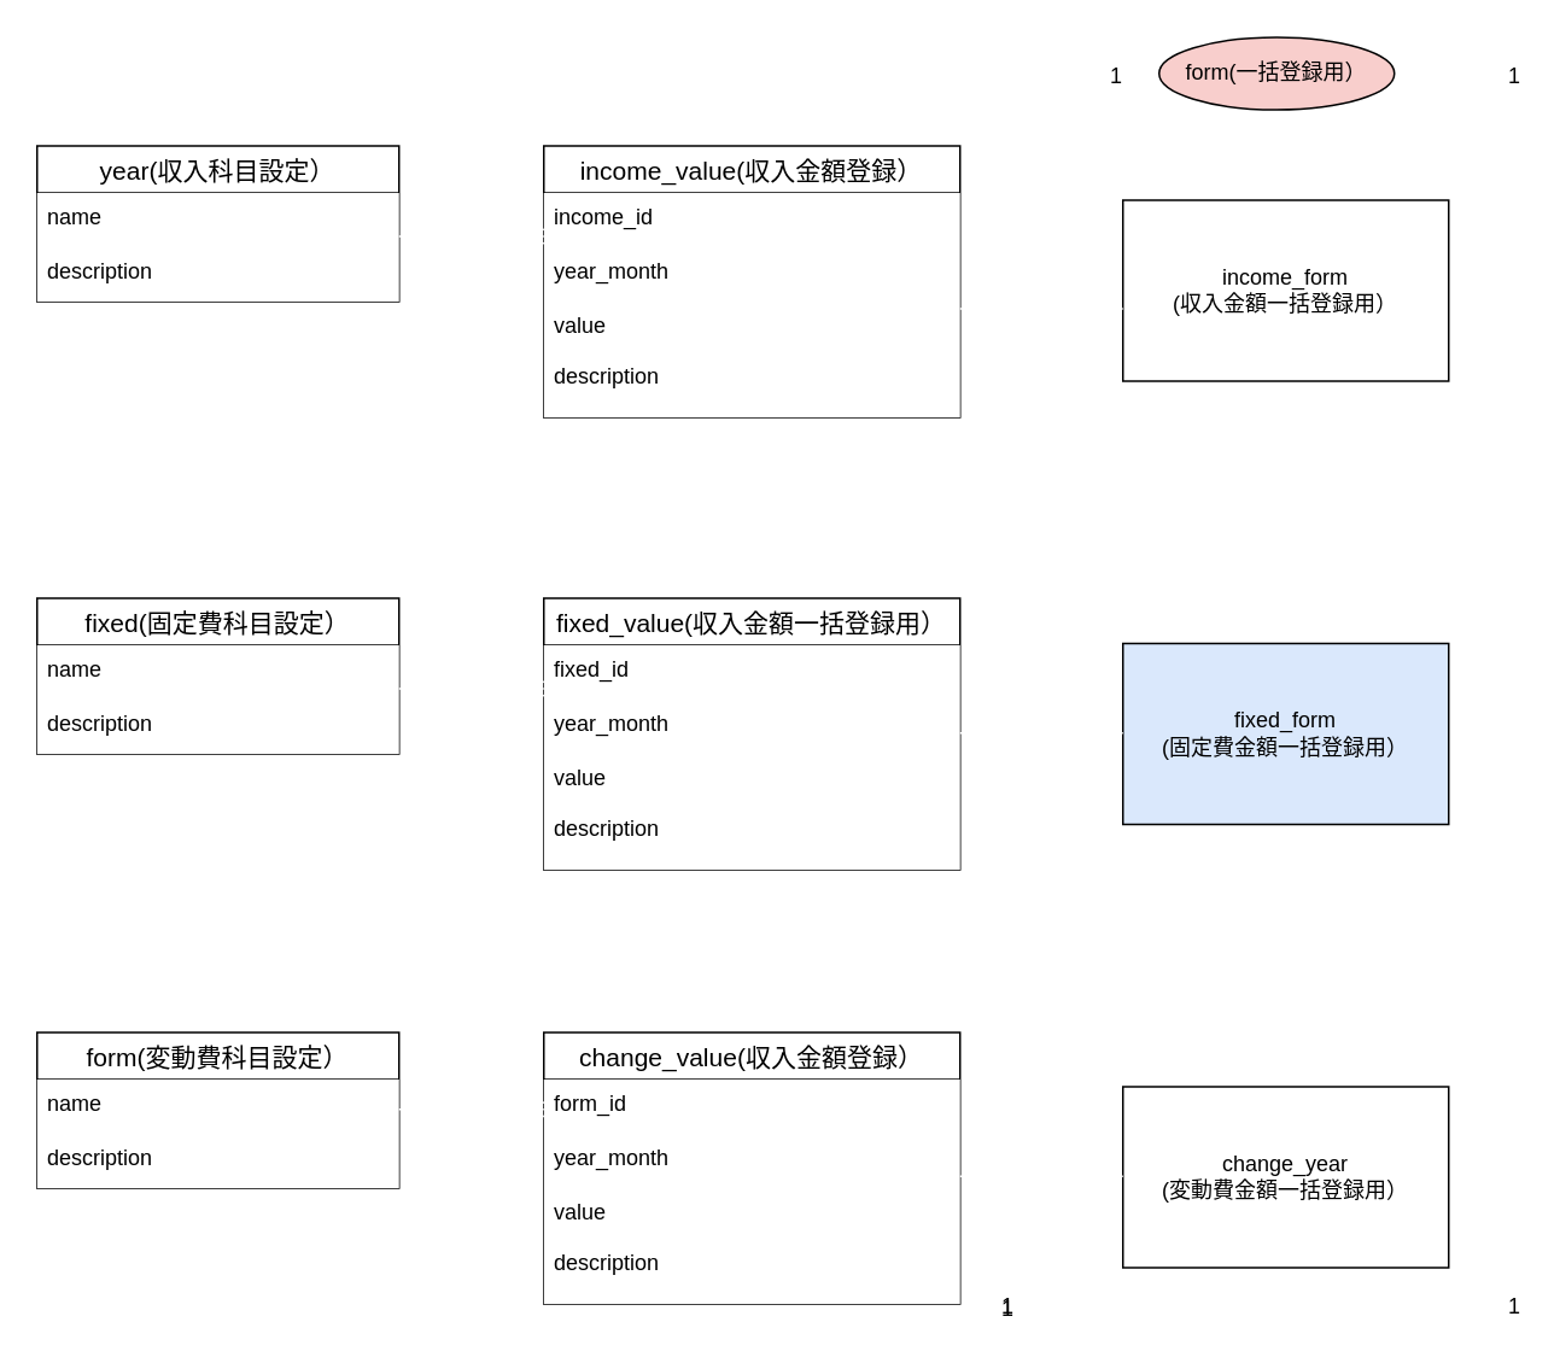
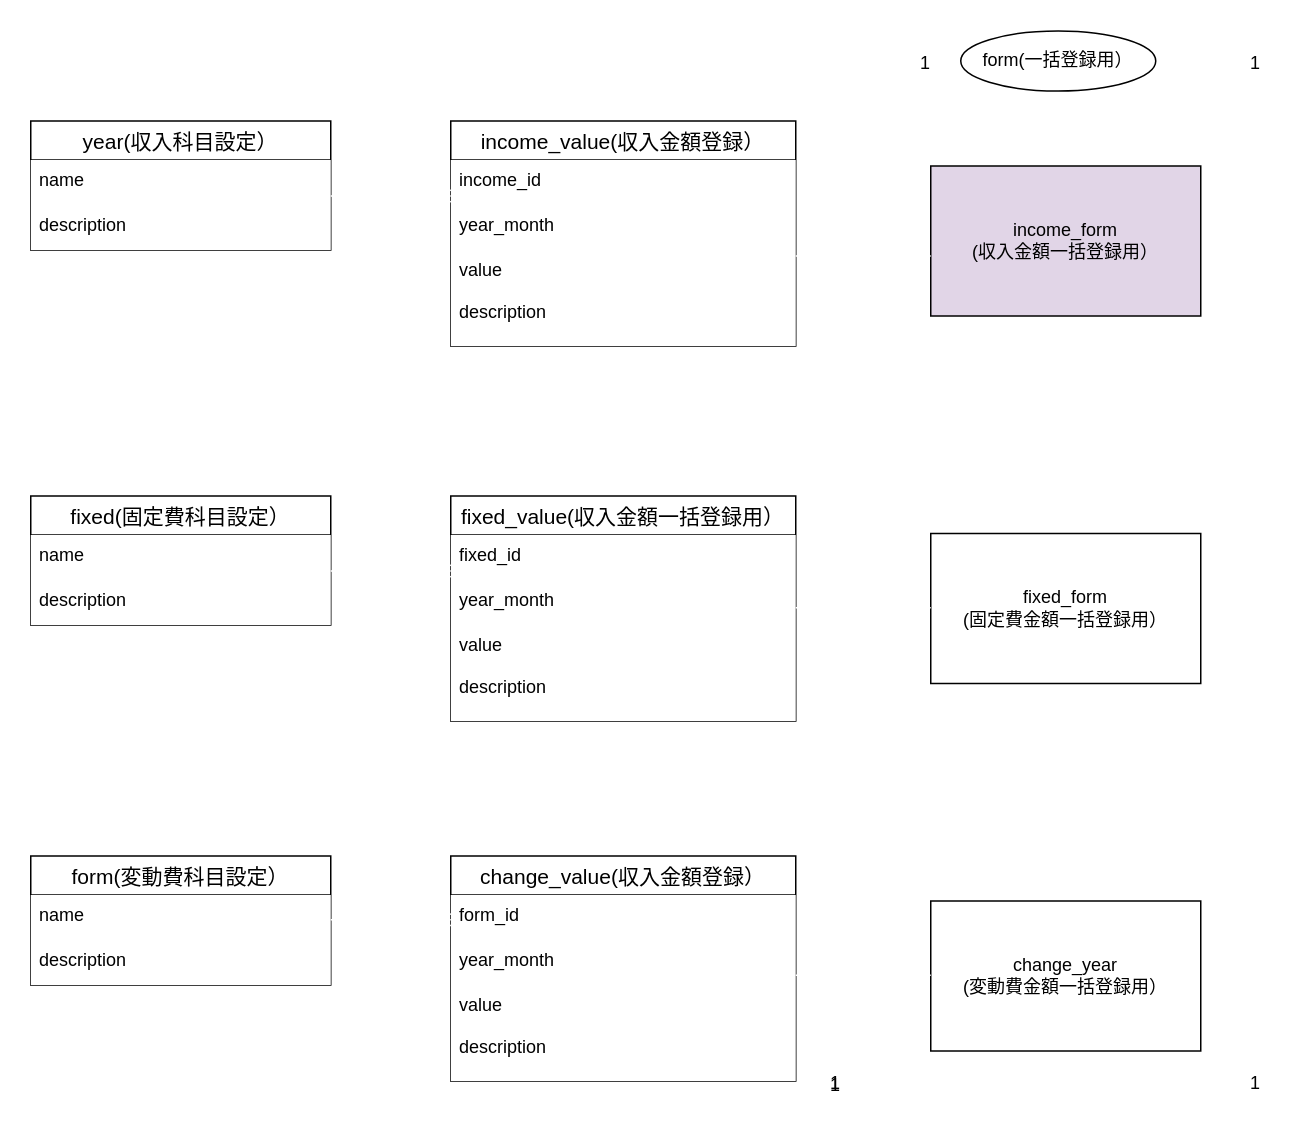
- <mxCell id="26" value="form(一括登録用）" style="ellipse;whiteSpace=wrap;html=1;align=center;fillColor=#f8cecc;" vertex="1" parent="1"><mxGeometry x="640" y="20" width="130" height="40" as="geometry" /></mxCell>
+ <mxCell id="26" value="form(一括登録用）" style="ellipse;whiteSpace=wrap;html=1;align=center;" vertex="1" parent="1"><mxGeometry x="640" y="20" width="130" height="40" as="geometry" /></mxCell>
- <mxCell id="37" value="income_form&lt;br&gt;(収入金額一括登録用）" style="whiteSpace=wrap;html=1;align=center;" vertex="1" parent="1"><mxGeometry x="620" y="110" width="180" height="100" as="geometry" /></mxCell>
+ <mxCell id="37" value="income_form&lt;br&gt;(収入金額一括登録用）" style="whiteSpace=wrap;html=1;align=center;fillColor=#e1d5e7;" vertex="1" parent="1"><mxGeometry x="620" y="110" width="180" height="100" as="geometry" /></mxCell>
- <mxCell id="39" value="fixed_form&lt;br&gt;(固定費金額一括登録用）" style="whiteSpace=wrap;html=1;align=center;fillColor=#dae8fc;" vertex="1" parent="1"><mxGeometry x="620" y="355" width="180" height="100" as="geometry" /></mxCell>
+ <mxCell id="39" value="fixed_form&lt;br&gt;(固定費金額一括登録用）" style="whiteSpace=wrap;html=1;align=center;" vertex="1" parent="1"><mxGeometry x="620" y="355" width="180" height="100" as="geometry" /></mxCell>
